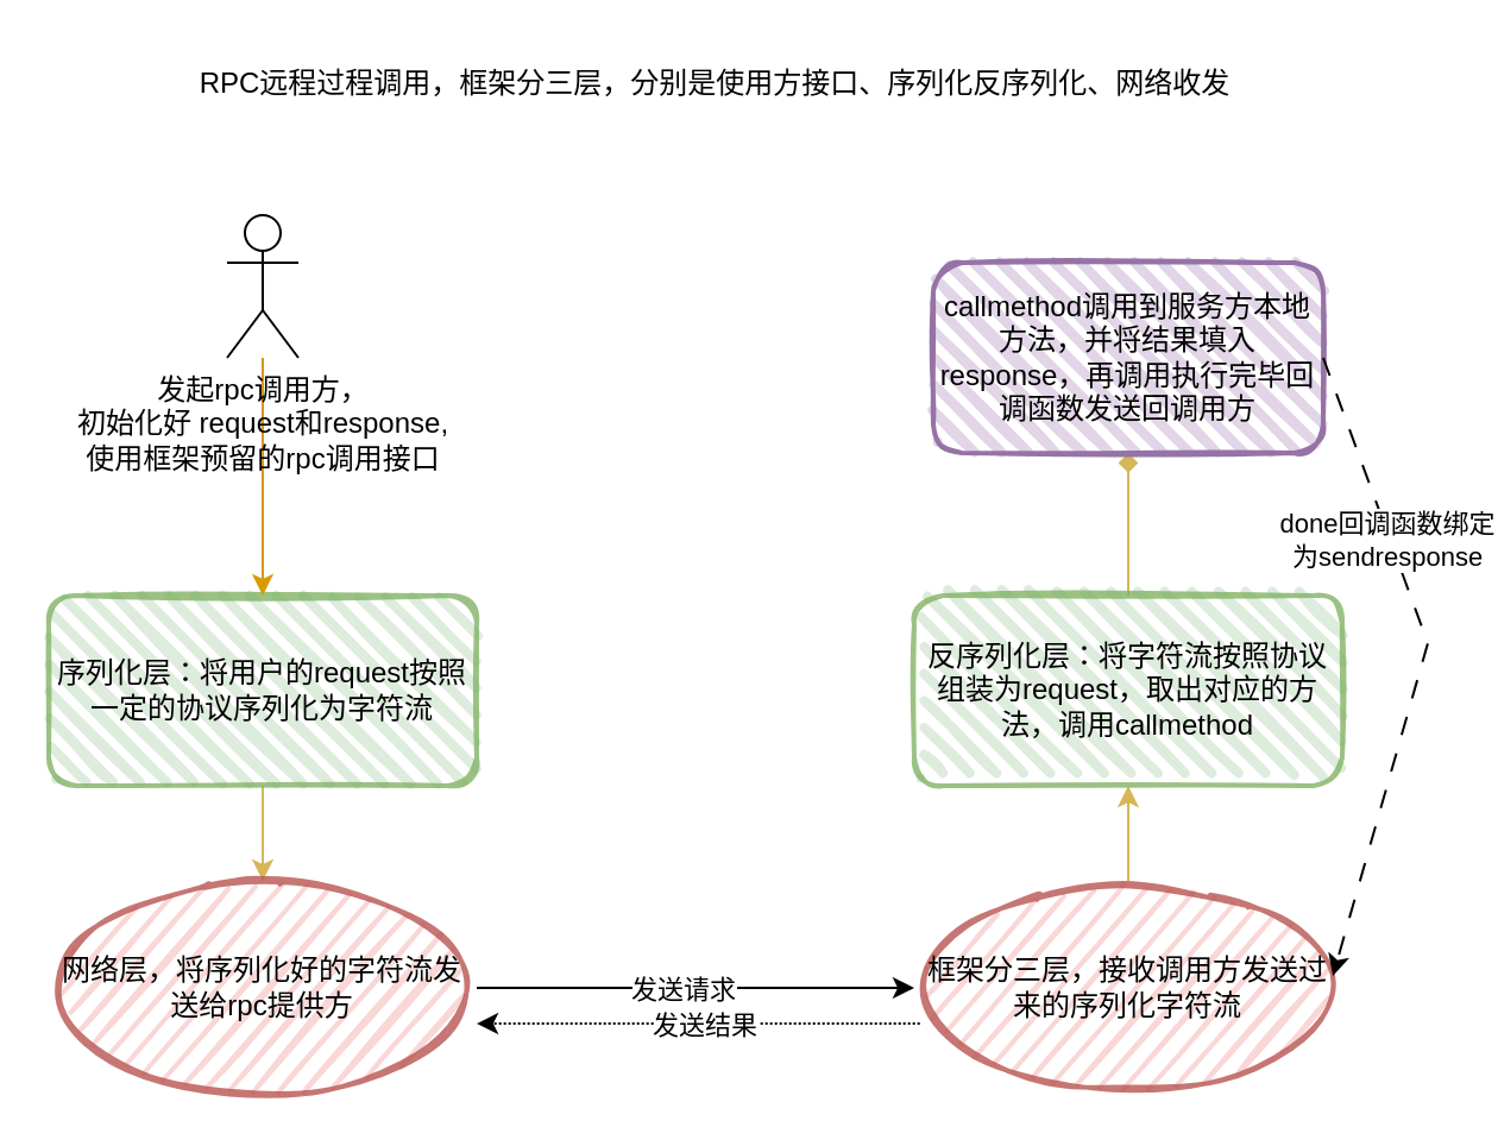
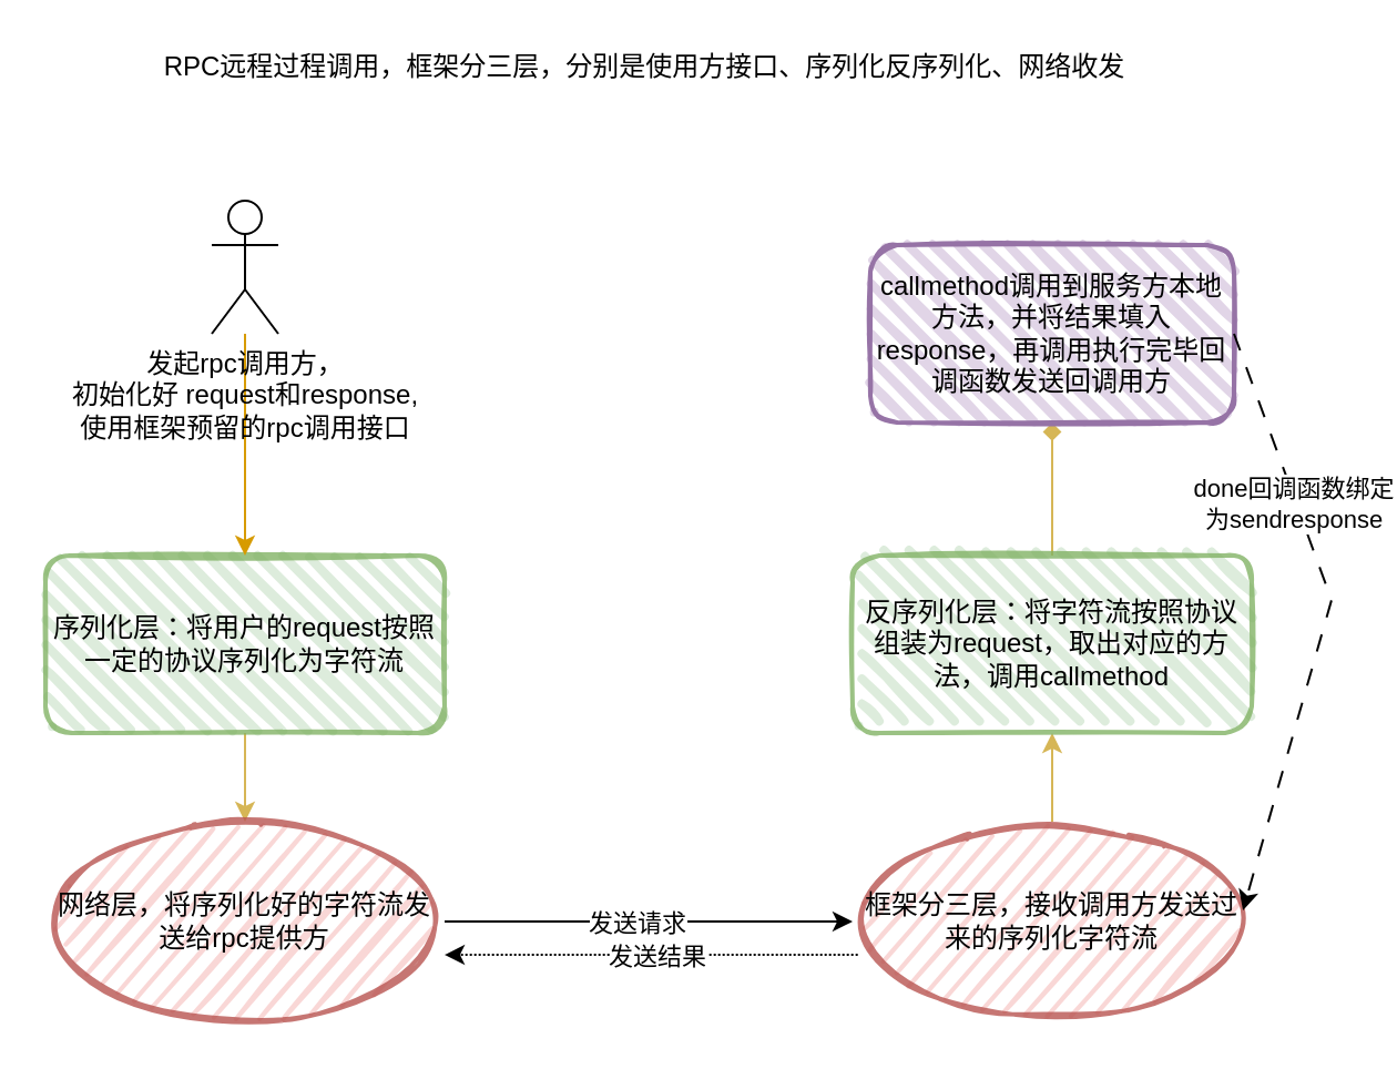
- <mxCell id="2" value="RPC远程过程调用，框架分三层，分别是使用方接口、序列化反序列化、网络收发" style="text;html=1;align=center;verticalAlign=middle;resizable=0;points=[];autosize=1;strokeColor=none;fillColor=none;" vertex="1" parent="1"><mxGeometry x="70" y="20" width="460" height="30" as="geometry" /></mxCell>
+ <mxCell id="2" value="RPC远程过程调用，框架分三层，分别是使用方接口、序列化反序列化、网络收发" style="text;html=1;align=center;verticalAlign=middle;resizable=0;points=[];autosize=1;strokeColor=none;fillColor=none;" vertex="1" parent="1"><mxGeometry x="60" y="15" width="460" height="30" as="geometry" /></mxCell>
